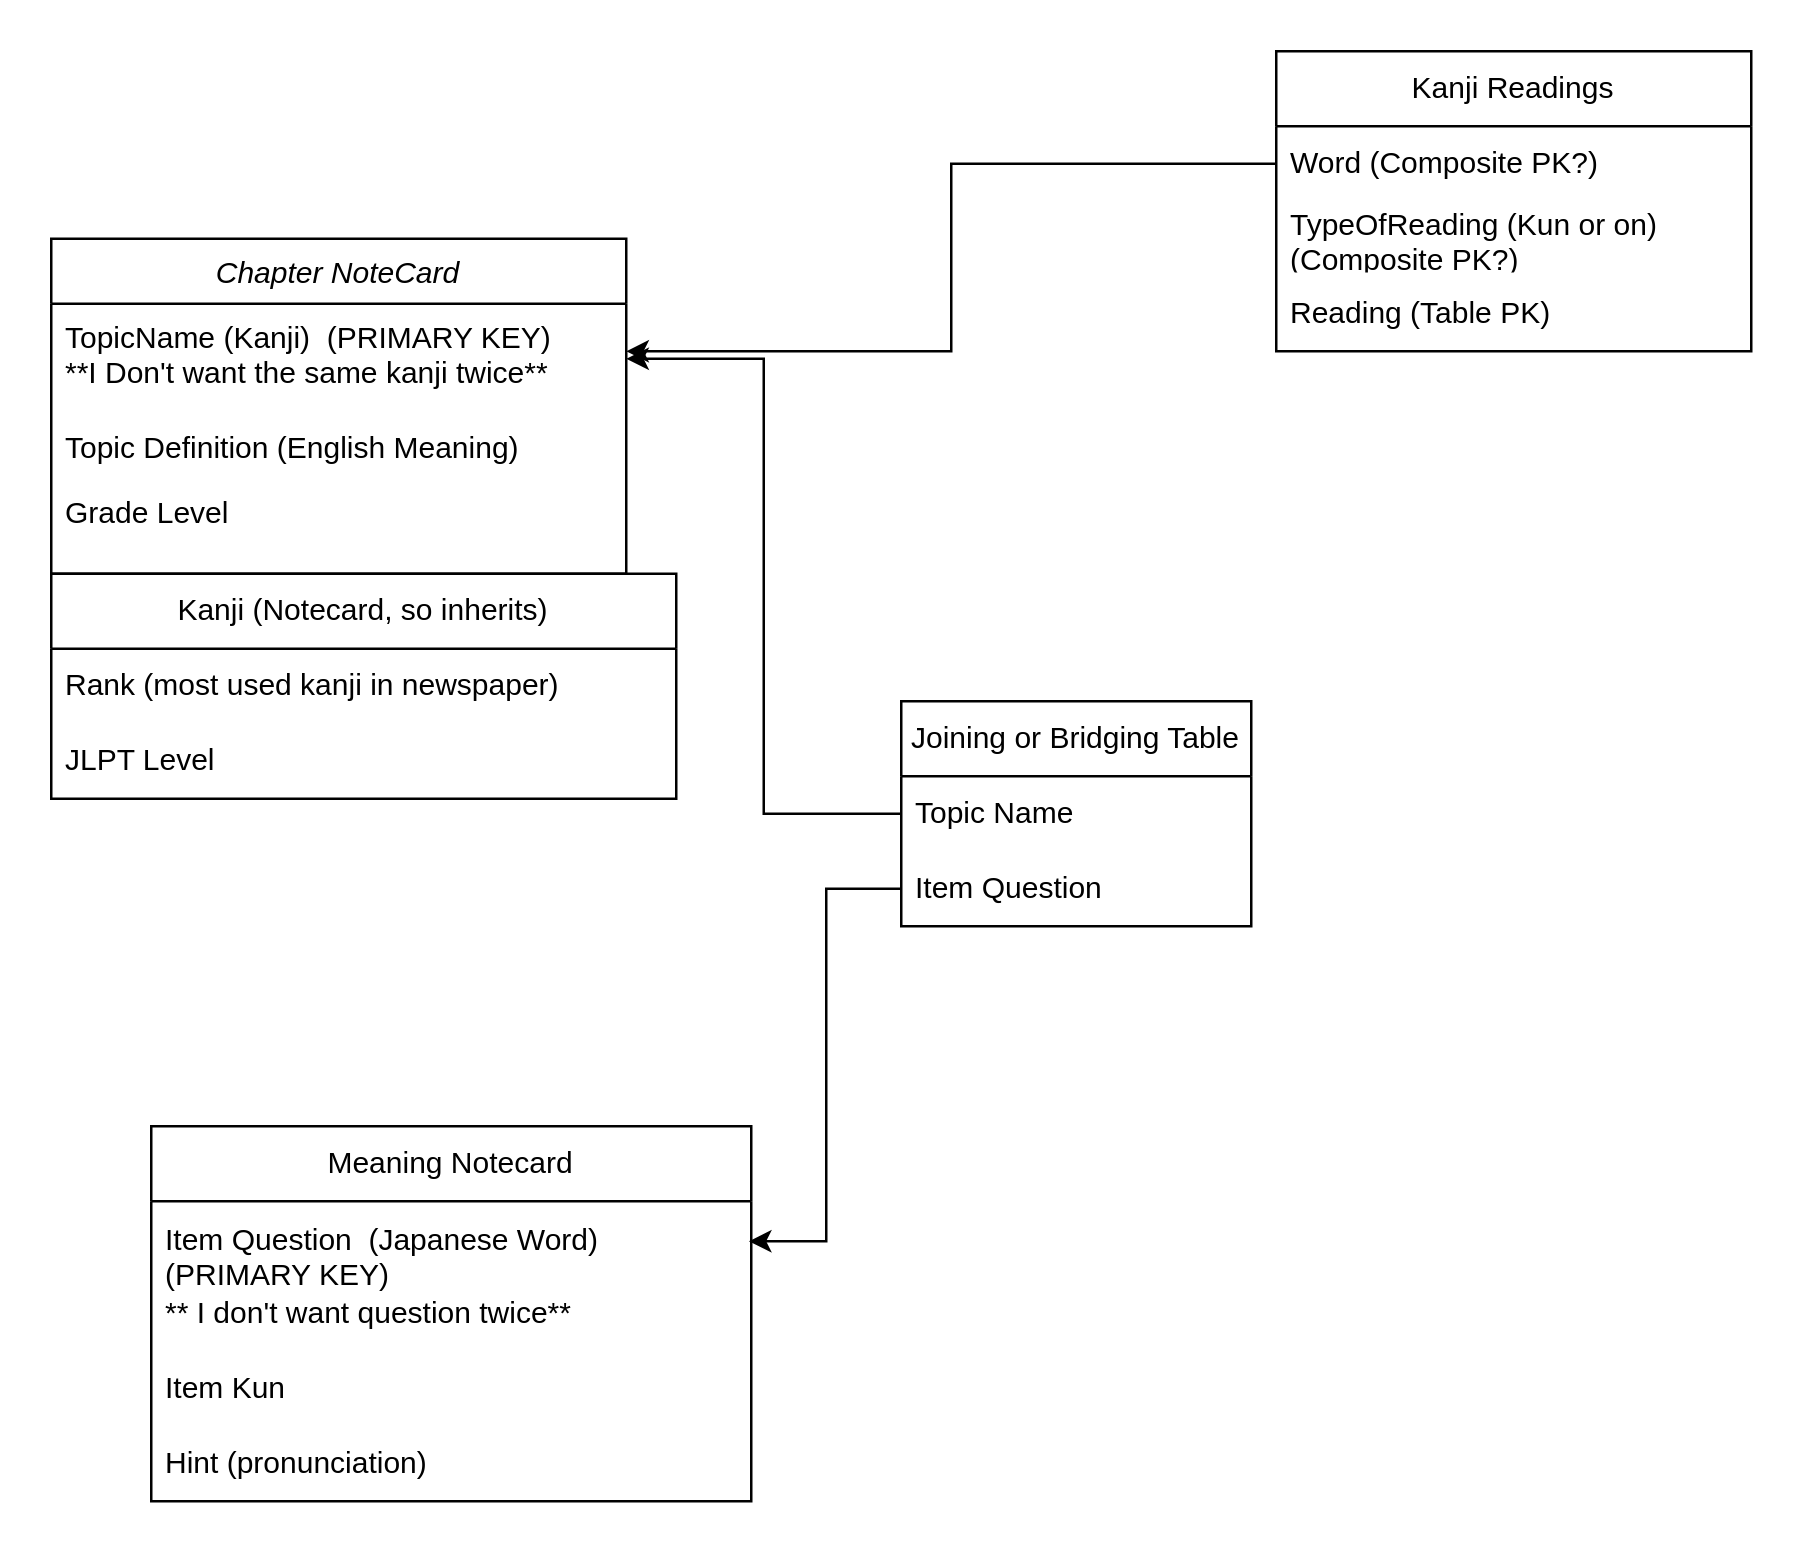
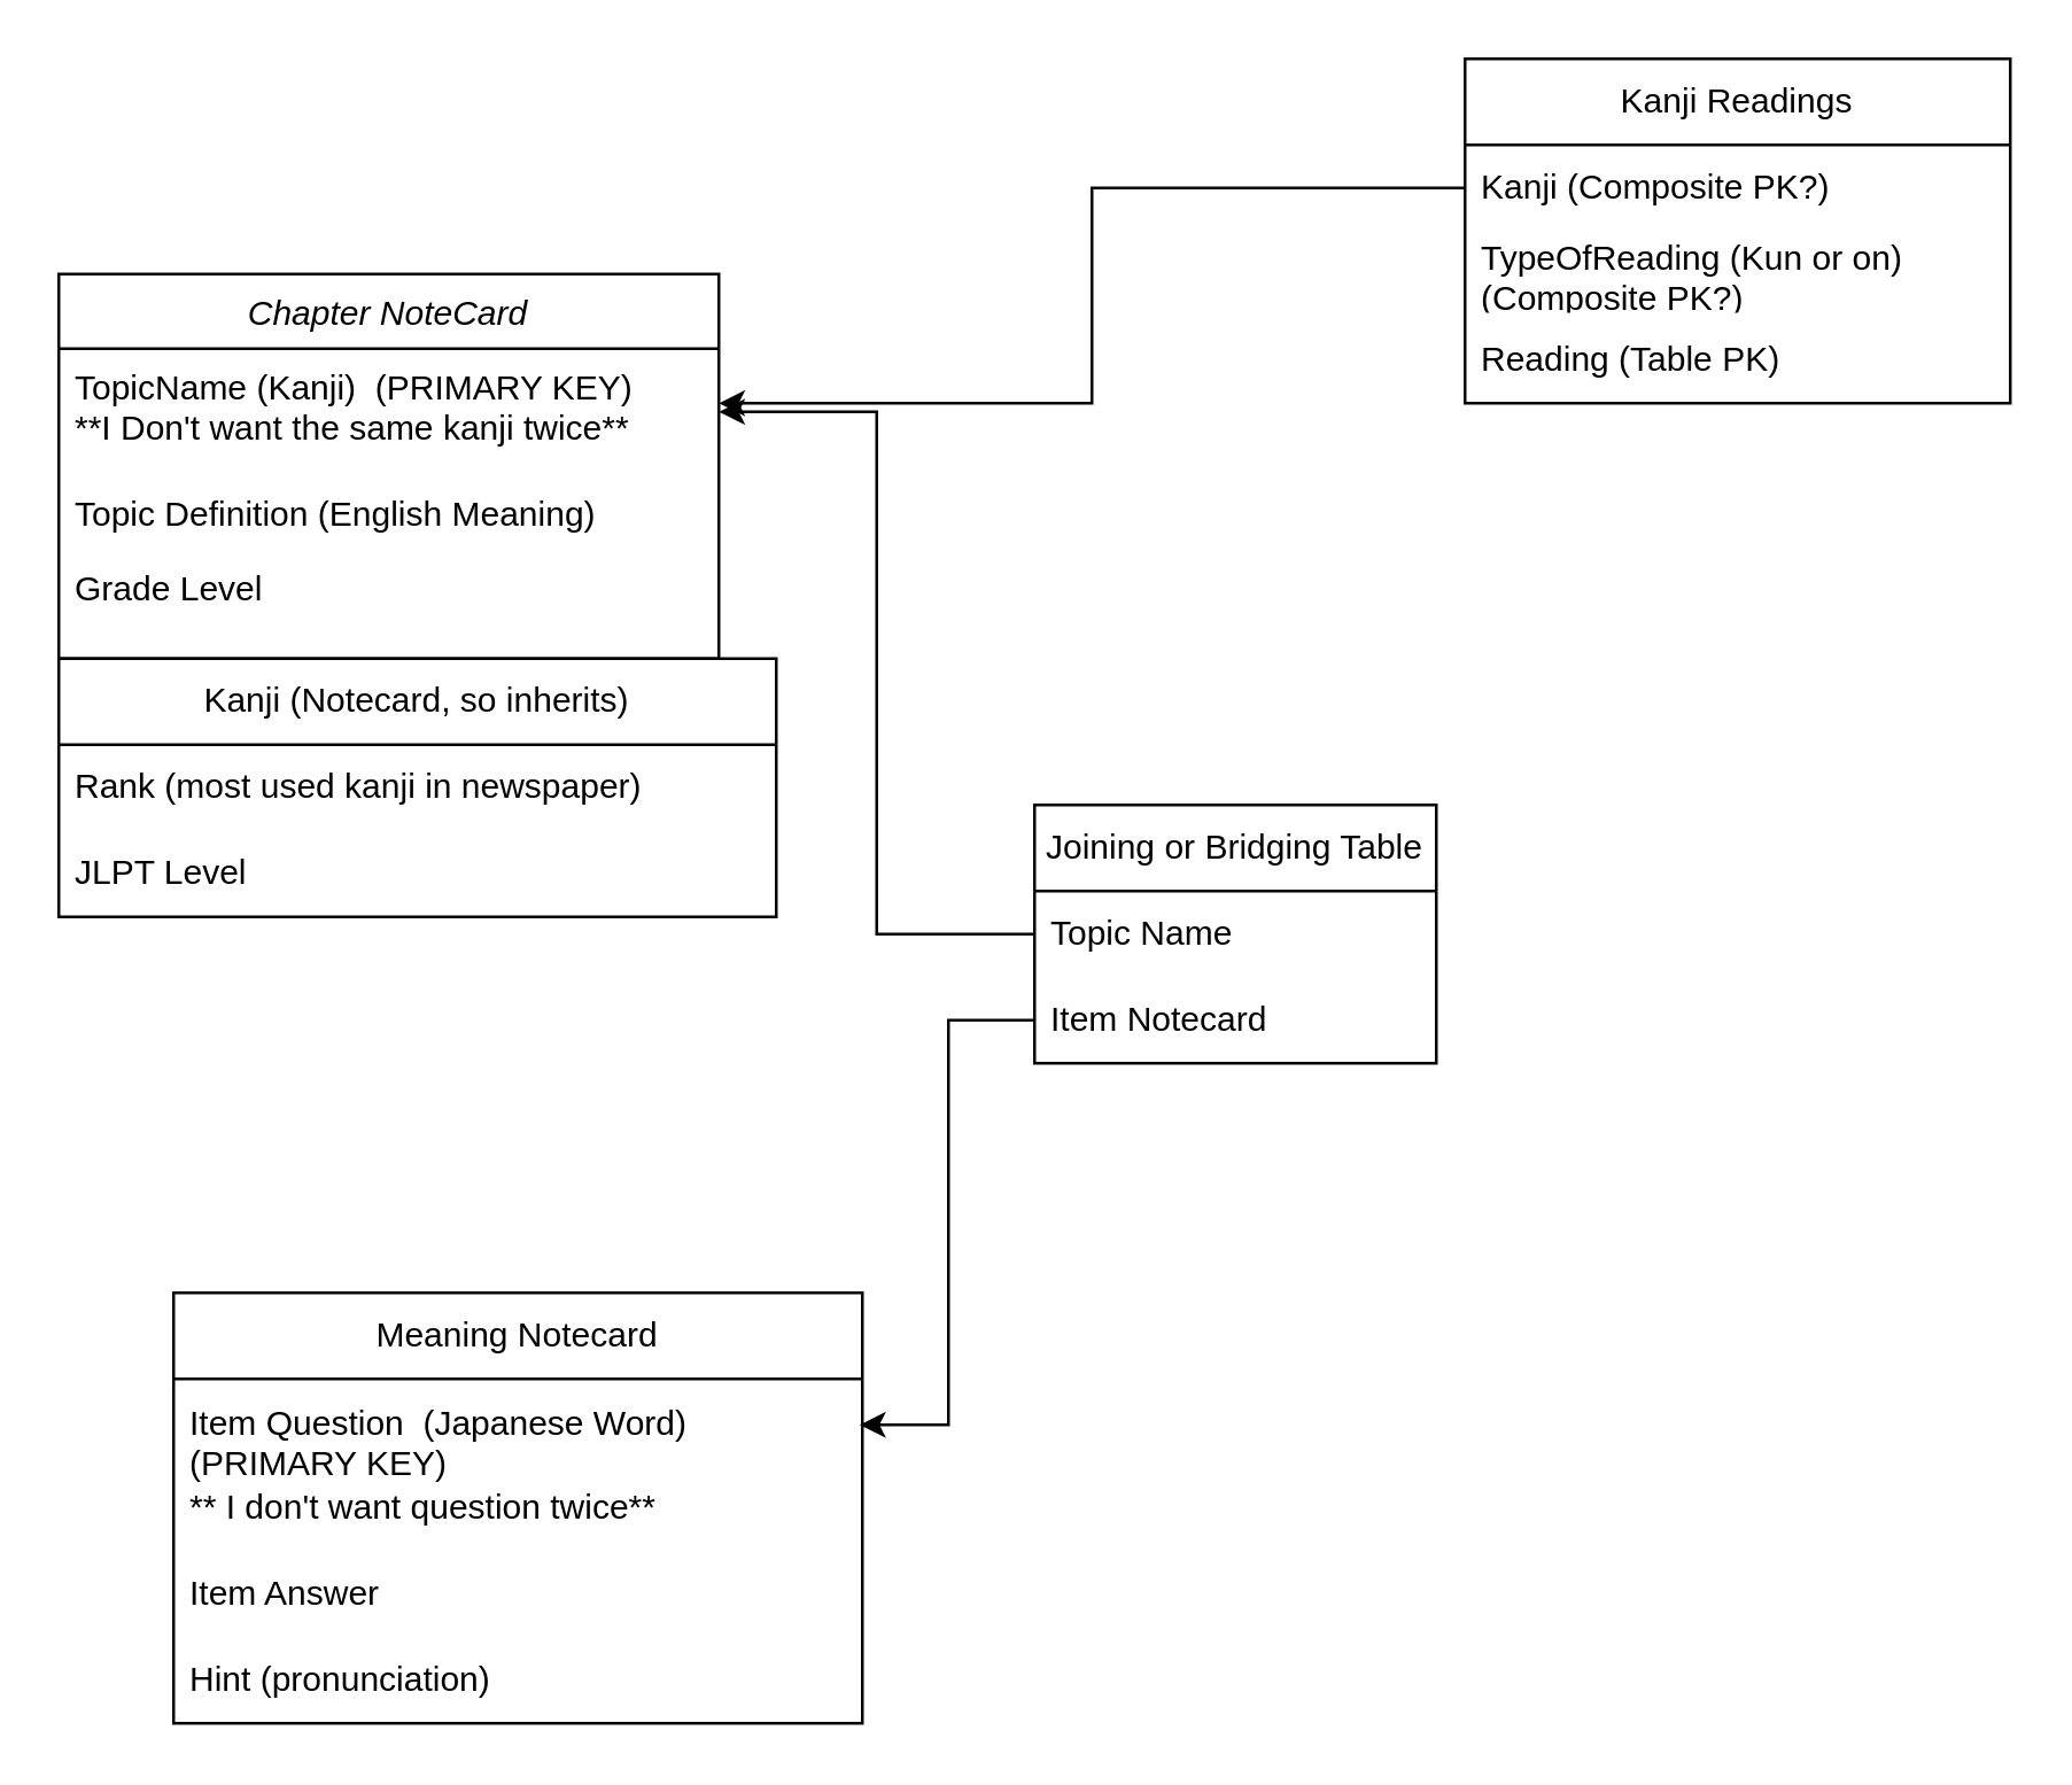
- <mxCell id="14" value="Word (Composite PK?)" style="text;strokeColor=none;fillColor=none;align=left;verticalAlign=middle;spacingLeft=4;spacingRight=4;overflow=hidden;points=[[0,0.5],[1,0.5]];portConstraint=eastwest;rotatable=0;whiteSpace=wrap;html=1;" parent="13" vertex="1"><mxGeometry y="30" width="190" height="30" as="geometry" /></mxCell>
+ <mxCell id="14" value="Kanji (Composite PK?)" style="text;strokeColor=none;fillColor=none;align=left;verticalAlign=middle;spacingLeft=4;spacingRight=4;overflow=hidden;points=[[0,0.5],[1,0.5]];portConstraint=eastwest;rotatable=0;whiteSpace=wrap;html=1;" parent="13" vertex="1"><mxGeometry y="30" width="190" height="30" as="geometry" /></mxCell>
- <mxCell id="20" value="Item Question" style="text;strokeColor=none;fillColor=none;align=left;verticalAlign=middle;spacingLeft=4;spacingRight=4;overflow=hidden;points=[[0,0.5],[1,0.5]];portConstraint=eastwest;rotatable=0;whiteSpace=wrap;html=1;" parent="18" vertex="1"><mxGeometry y="60" width="140" height="30" as="geometry" /></mxCell>
+ <mxCell id="20" value="Item Notecard" style="text;strokeColor=none;fillColor=none;align=left;verticalAlign=middle;spacingLeft=4;spacingRight=4;overflow=hidden;points=[[0,0.5],[1,0.5]];portConstraint=eastwest;rotatable=0;whiteSpace=wrap;html=1;" parent="18" vertex="1"><mxGeometry y="60" width="140" height="30" as="geometry" /></mxCell>
- <mxCell id="8" value="Item Kun" style="text;strokeColor=none;fillColor=none;align=left;verticalAlign=middle;spacingLeft=4;spacingRight=4;overflow=hidden;points=[[0,0.5],[1,0.5]];portConstraint=eastwest;rotatable=0;whiteSpace=wrap;html=1;" parent="6" vertex="1"><mxGeometry y="90" width="240" height="30" as="geometry" /></mxCell>
+ <mxCell id="8" value="Item Answer" style="text;strokeColor=none;fillColor=none;align=left;verticalAlign=middle;spacingLeft=4;spacingRight=4;overflow=hidden;points=[[0,0.5],[1,0.5]];portConstraint=eastwest;rotatable=0;whiteSpace=wrap;html=1;" parent="6" vertex="1"><mxGeometry y="90" width="240" height="30" as="geometry" /></mxCell>
